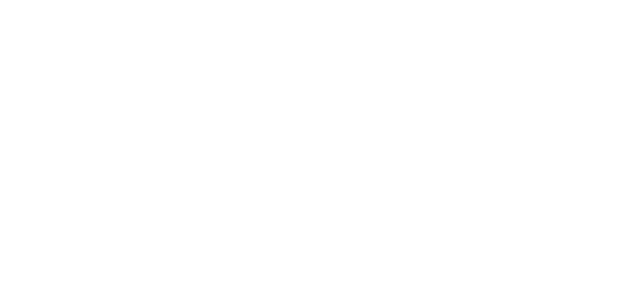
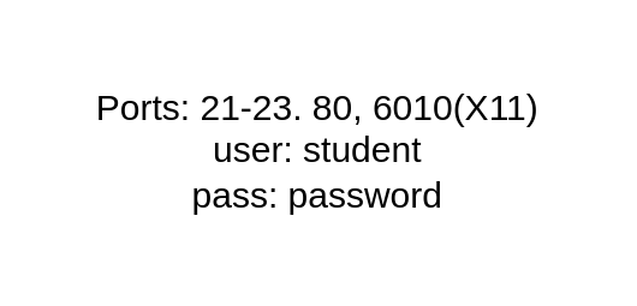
+ <mxCell id="2" value="Ports: 21-23. 80, 6010(X11)&lt;br&gt;user: student&lt;br&gt;pass: password" style="text;html=1;align=center;verticalAlign=middle;resizable=0;points=[];autosize=1;strokeColor=none;fillColor=none;" vertex="1" parent="1"><mxGeometry x="20" y="20" width="170" height="60" as="geometry" /></mxCell>
